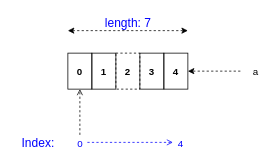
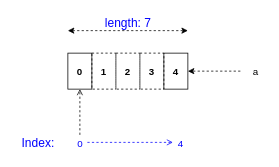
- <mxCell id="4" value="1" style="rounded=0;whiteSpace=wrap;html=1;fillColor=none;fontSize=13;align=center;fontStyle=1" vertex="1" parent="1"><mxGeometry x="122" y="70" width="32" height="48" as="geometry" /></mxCell>
+ <mxCell id="4" value="1" style="rounded=0;whiteSpace=wrap;html=1;fillColor=none;fontSize=13;align=center;fontStyle=1;dashed=1;" vertex="1" parent="1"><mxGeometry x="122" y="70" width="32" height="48" as="geometry" /></mxCell>
- <mxCell id="6" value="3" style="rounded=0;whiteSpace=wrap;html=1;fillColor=none;fontSize=13;align=center;fontStyle=1" vertex="1" parent="1"><mxGeometry x="186" y="70" width="32" height="48" as="geometry" /></mxCell>
+ <mxCell id="6" value="3" style="rounded=0;whiteSpace=wrap;html=1;fillColor=none;fontSize=13;align=center;fontStyle=1;dashed=1;" vertex="1" parent="1"><mxGeometry x="186" y="70" width="32" height="48" as="geometry" /></mxCell>
